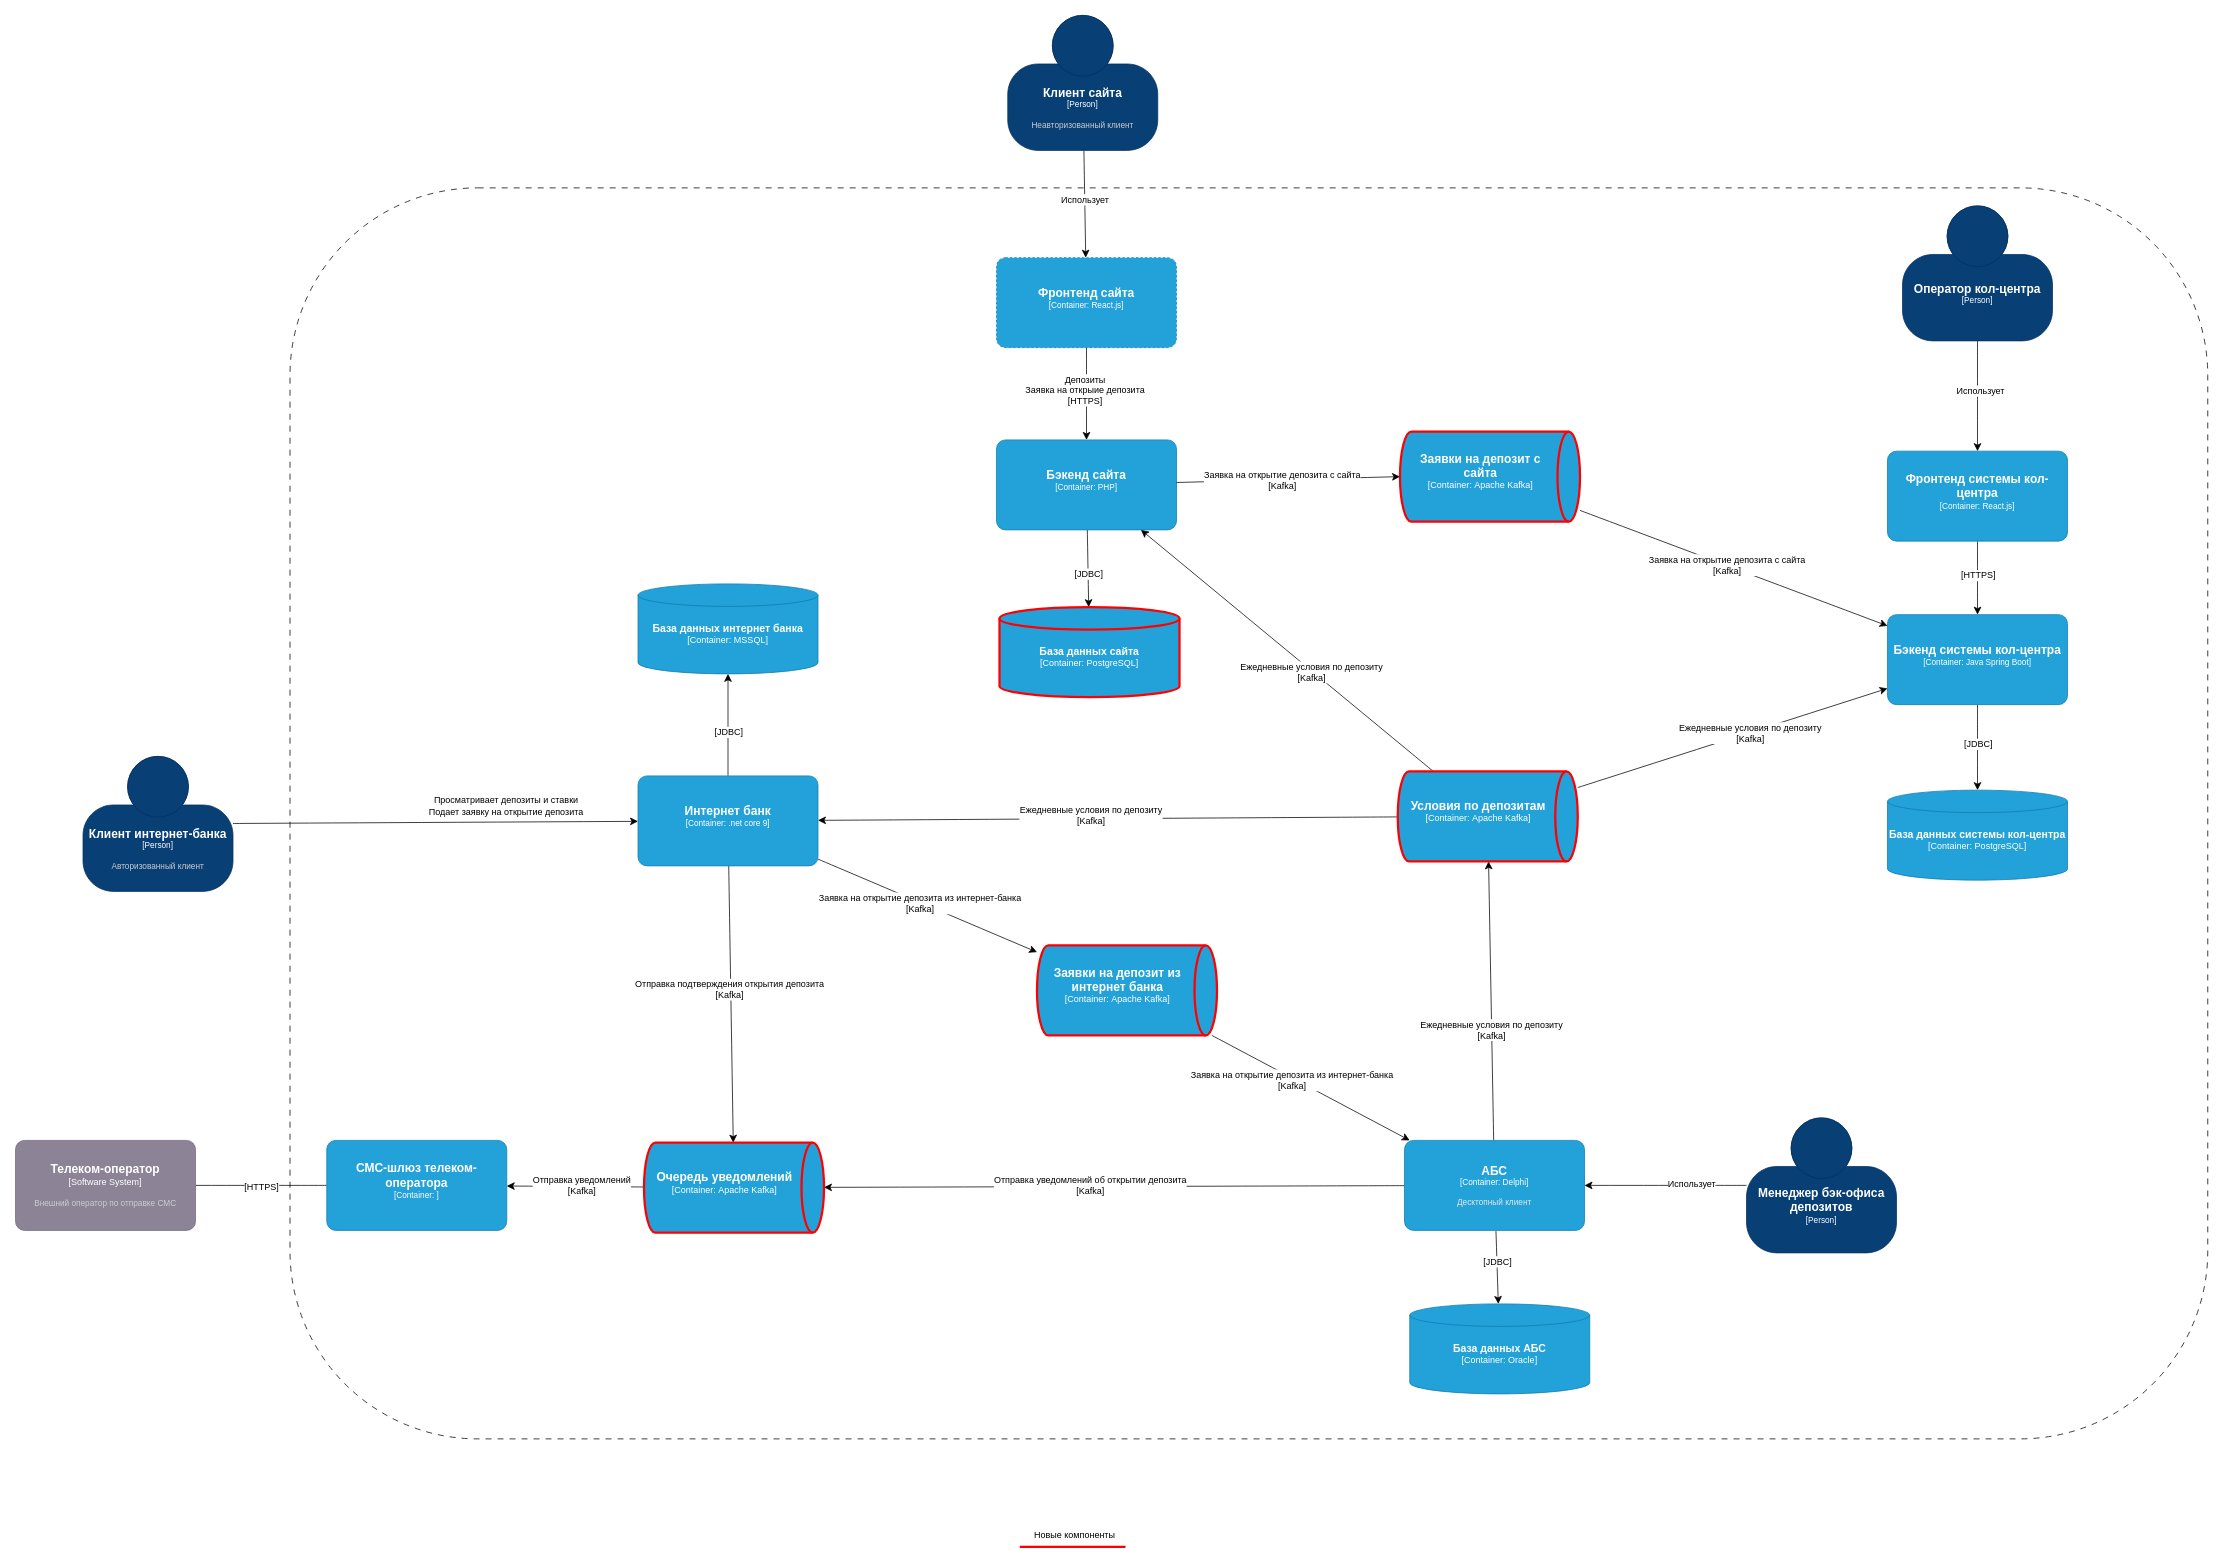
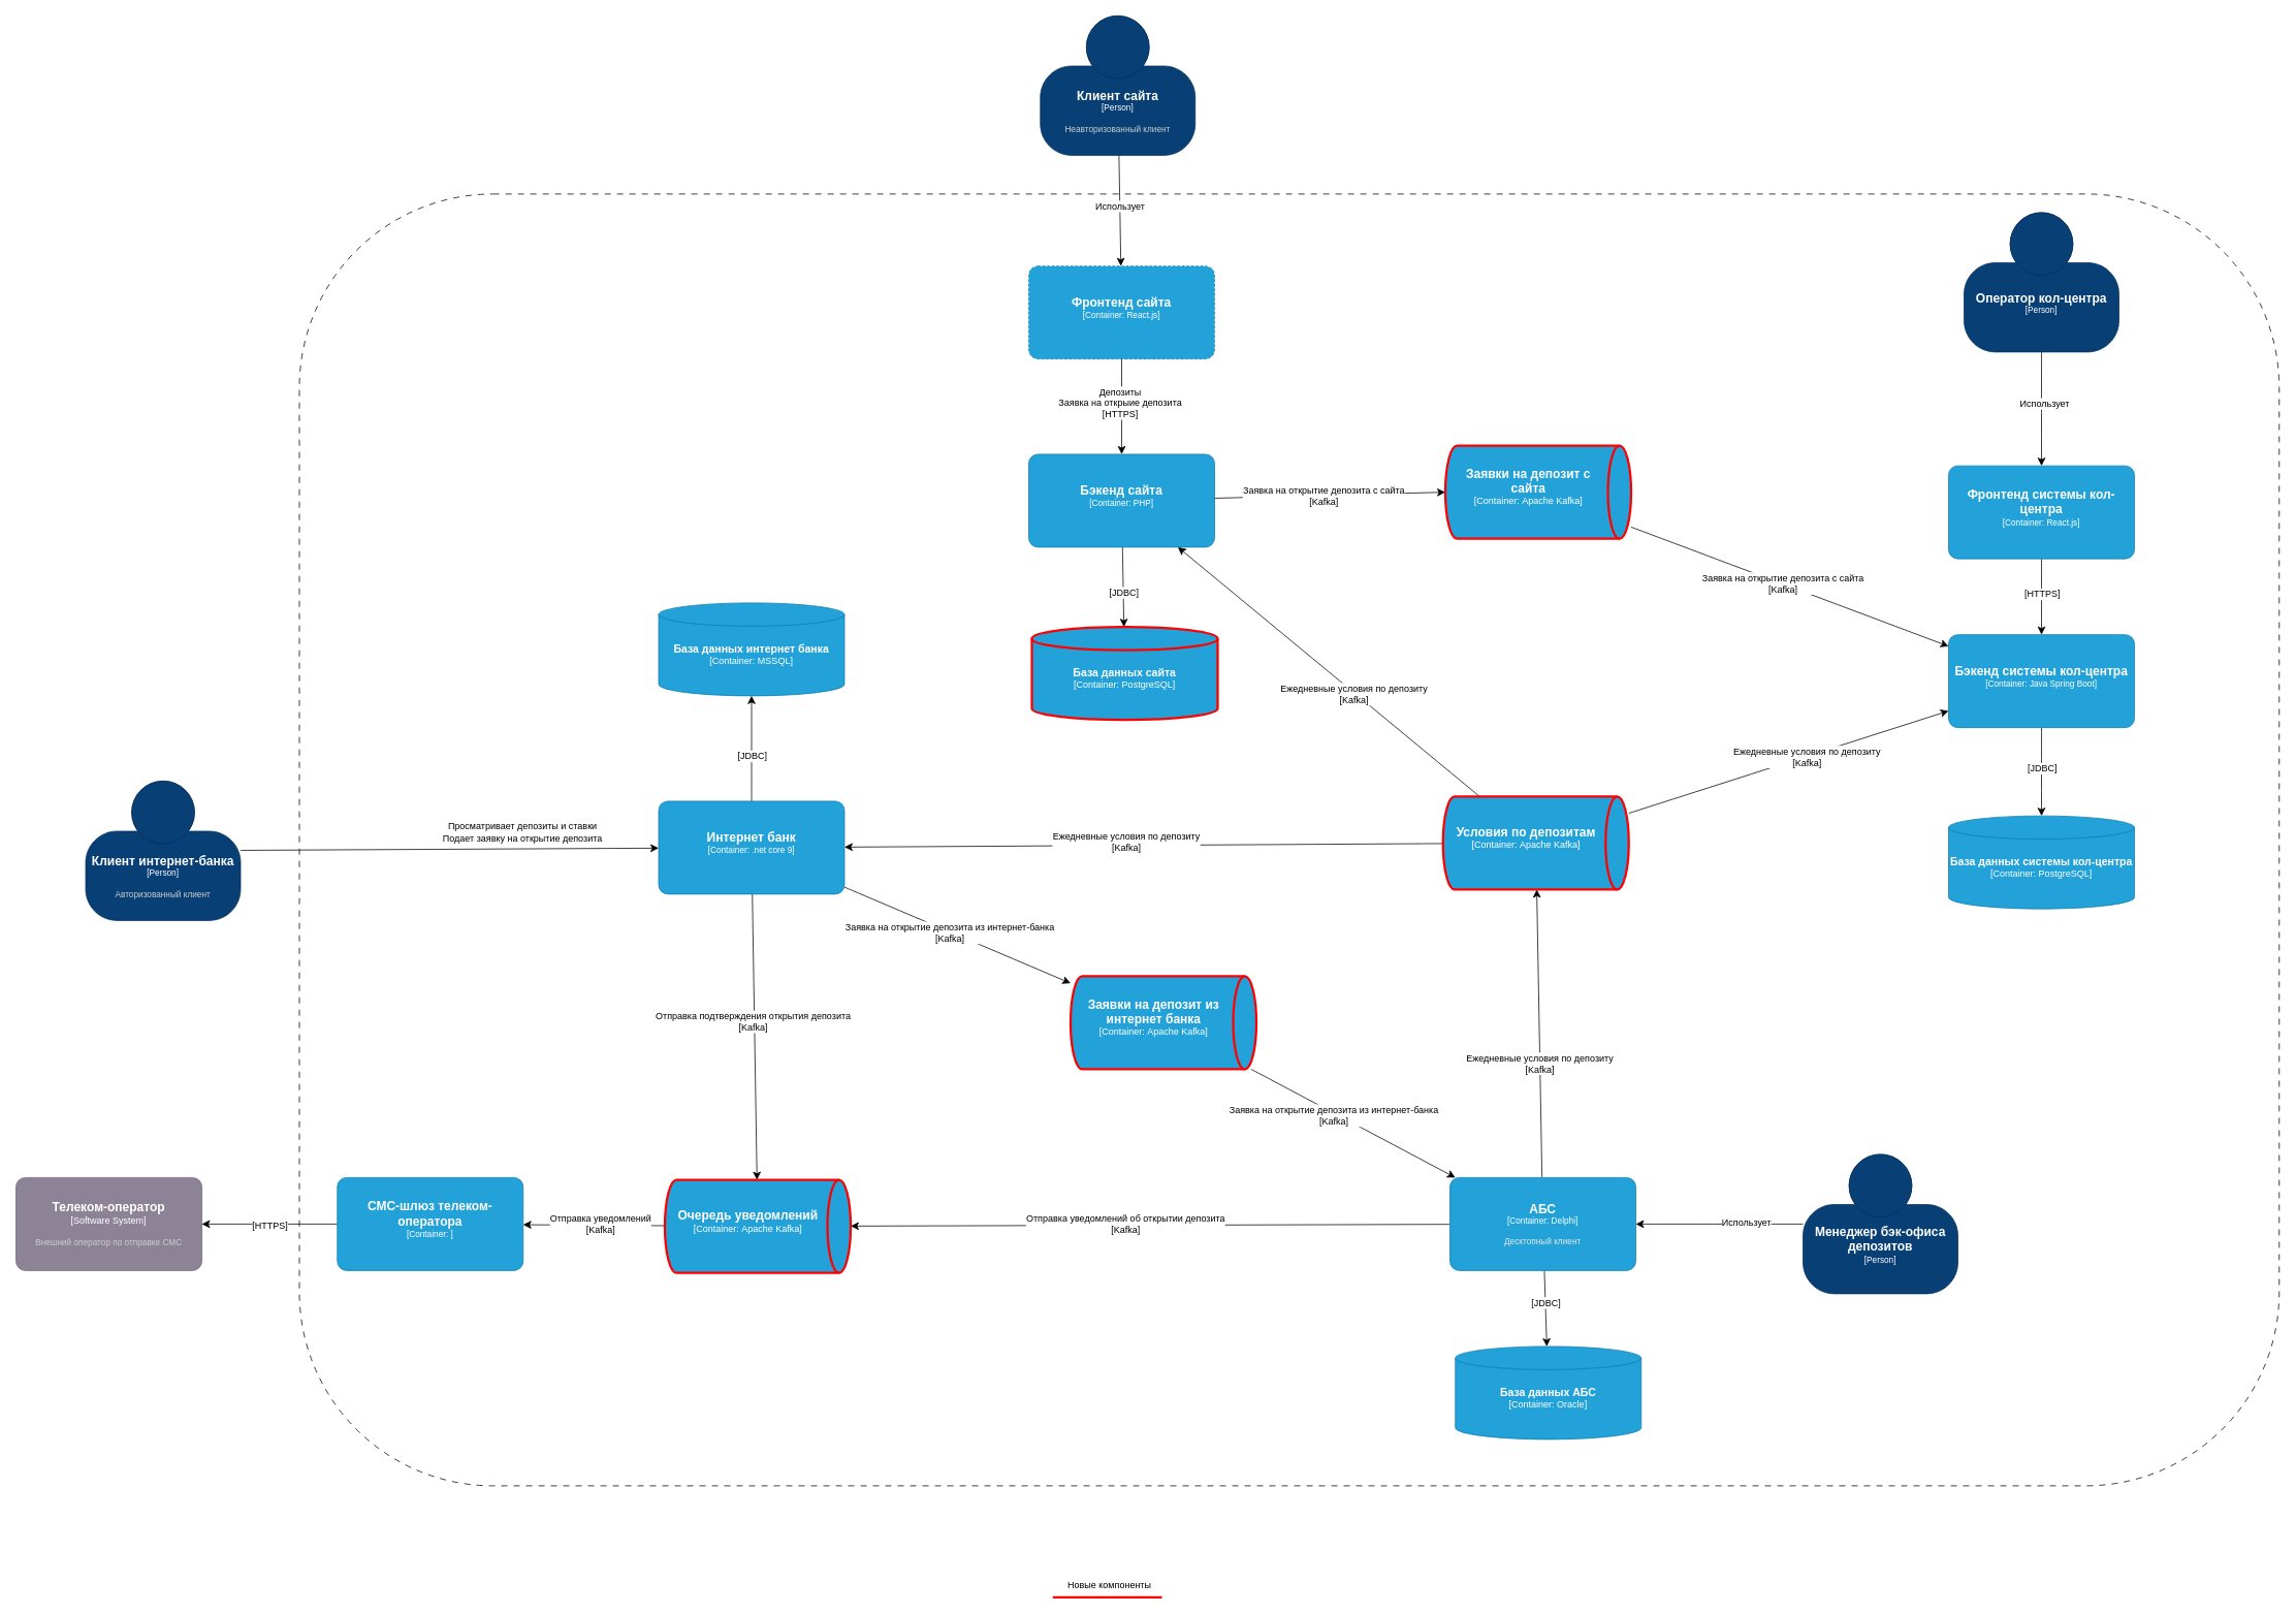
- <mxCell id="32" style="edgeStyle=none;curved=1;rounded=0;orthogonalLoop=1;jettySize=auto;html=1;fontSize=12;startSize=8;endSize=8;endArrow=none;" edge="1" parent="1" source="34" target="35"><mxGeometry relative="1" as="geometry"><mxPoint x="-296" y="1097.707" as="targetPoint" /></mxGeometry></mxCell>
+ <mxCell id="32" style="edgeStyle=none;curved=1;rounded=0;orthogonalLoop=1;jettySize=auto;html=1;fontSize=12;startSize=8;endSize=8;" edge="1" parent="1" source="34" target="35"><mxGeometry relative="1" as="geometry"><mxPoint x="-296" y="1097.707" as="targetPoint" /></mxGeometry></mxCell>
